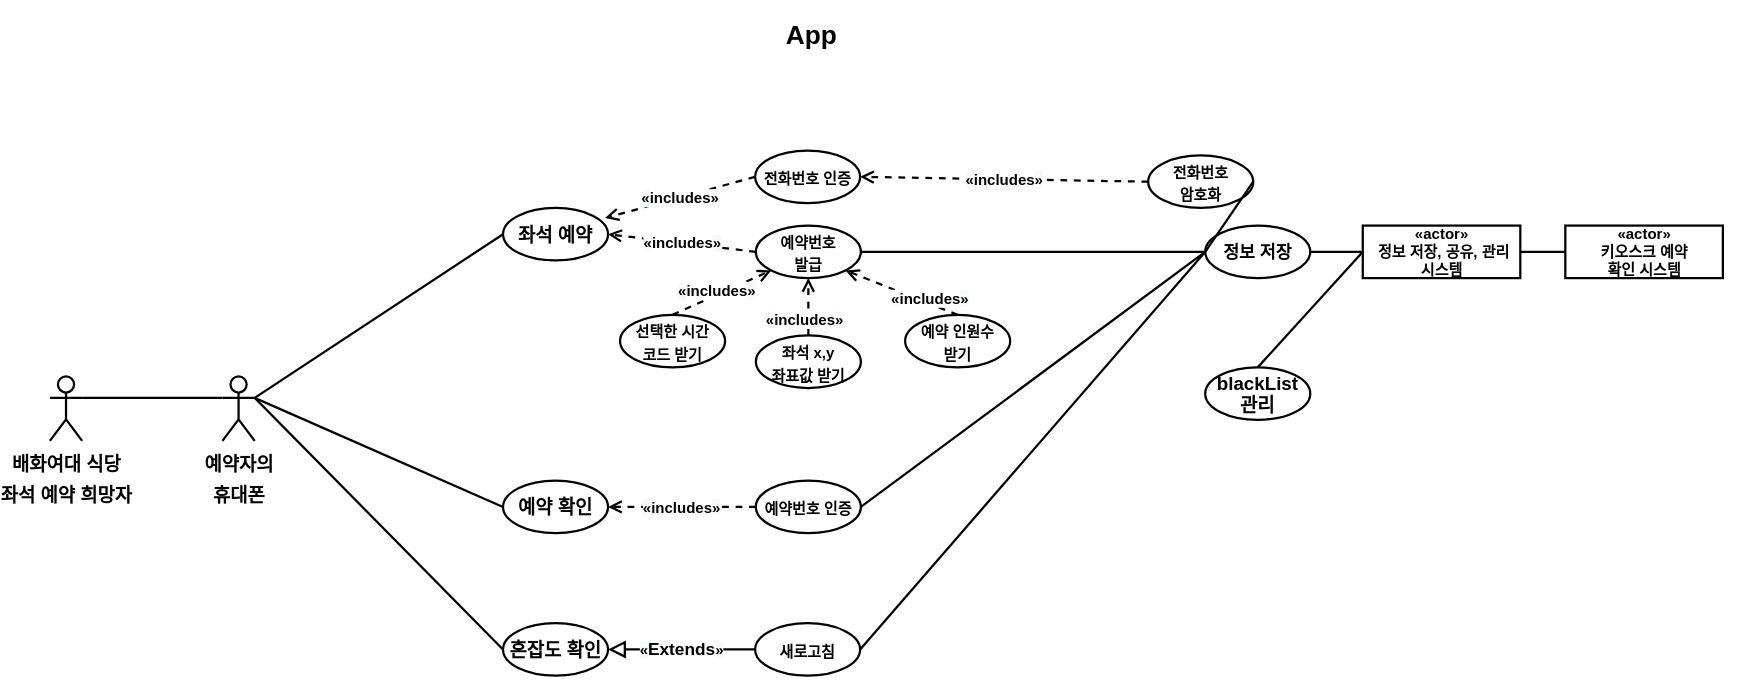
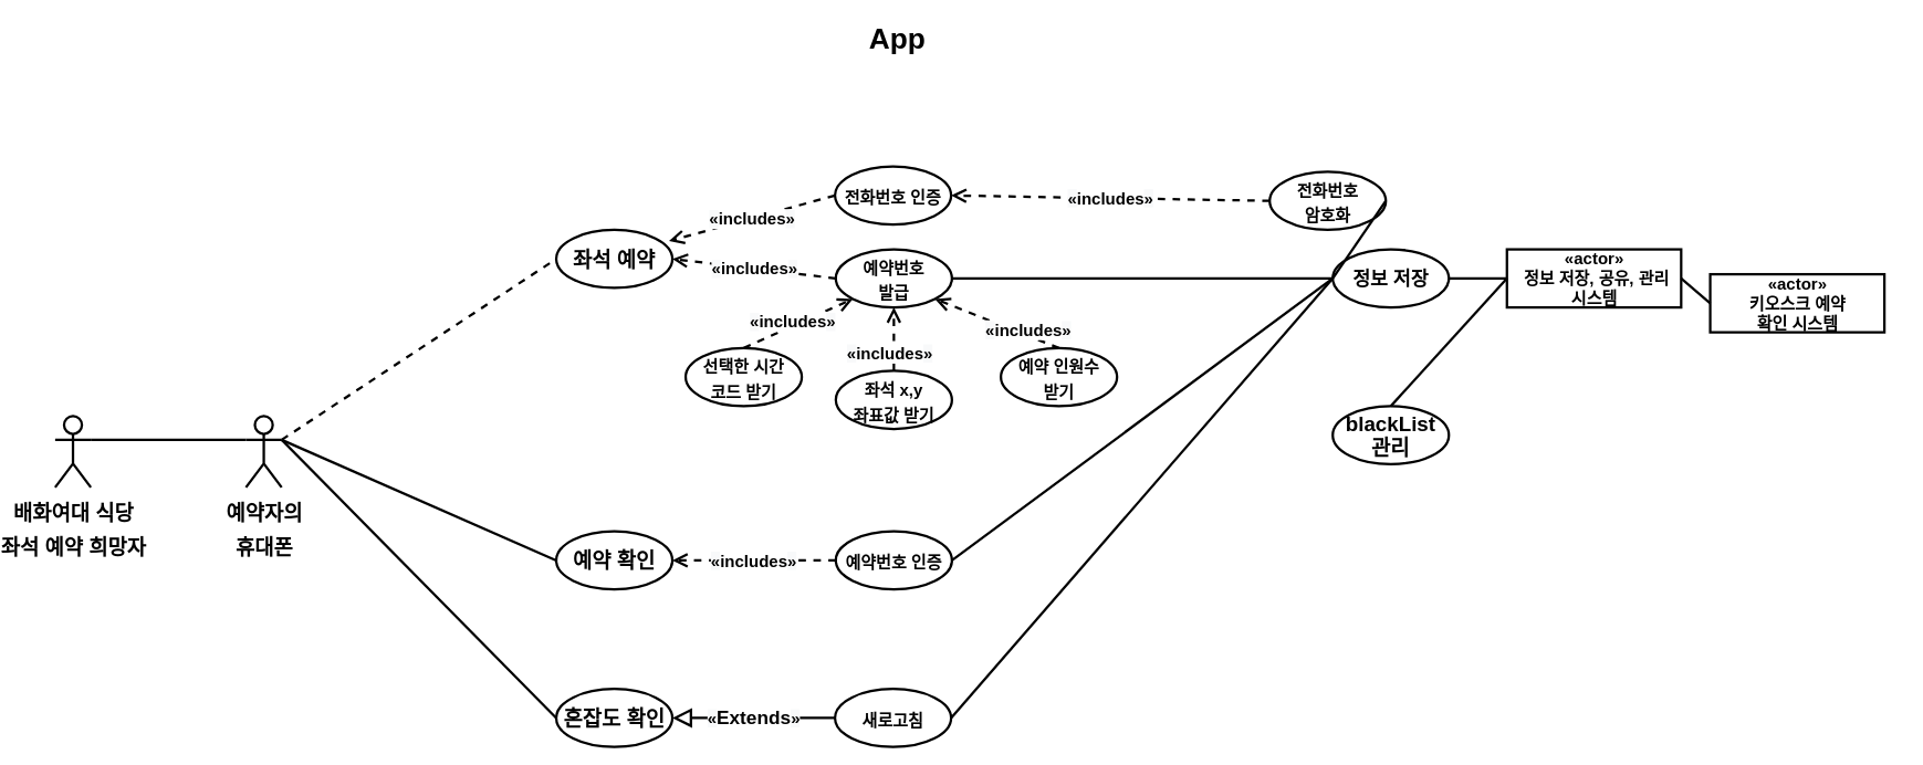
- <mxCell id="30" value="&lt;b&gt;«actor»&lt;br&gt;키오스크 예약&lt;br&gt;확인 시스템&lt;/b&gt;" style="html=1;fontSize=20;strokeWidth=3;" vertex="1" parent="1"><mxGeometry x="2040" y="300" width="210" height="70" as="geometry" /></mxCell>
+ <mxCell id="30" value="&lt;b&gt;«actor»&lt;br&gt;키오스크 예약&lt;br&gt;확인 시스템&lt;/b&gt;" style="html=1;fontSize=20;strokeWidth=3;" vertex="1" parent="1"><mxGeometry x="2015" y="330" width="210" height="70" as="geometry" /></mxCell>
- <mxCell id="8" value="" style="endArrow=none;html=1;rounded=0;fontSize=25;strokeWidth=3;entryX=0;entryY=0.5;entryDx=0;entryDy=0;exitX=1;exitY=0.333;exitDx=0;exitDy=0;exitPerimeter=0;" parent="1" source="31" target="5" edge="1"><mxGeometry relative="1" as="geometry"><mxPoint x="360" y="510" as="sourcePoint" /><mxPoint x="720" y="540" as="targetPoint" /></mxGeometry></mxCell>
+ <mxCell id="8" value="" style="endArrow=none;html=1;rounded=0;fontSize=25;strokeWidth=3;entryX=0;entryY=0.5;entryDx=0;entryDy=0;exitX=1;exitY=0.333;exitDx=0;exitDy=0;exitPerimeter=0;dashed=1;" parent="1" source="31" target="5" edge="1"><mxGeometry relative="1" as="geometry"><mxPoint x="360" y="510" as="sourcePoint" /><mxPoint x="720" y="540" as="targetPoint" /></mxGeometry></mxCell>
